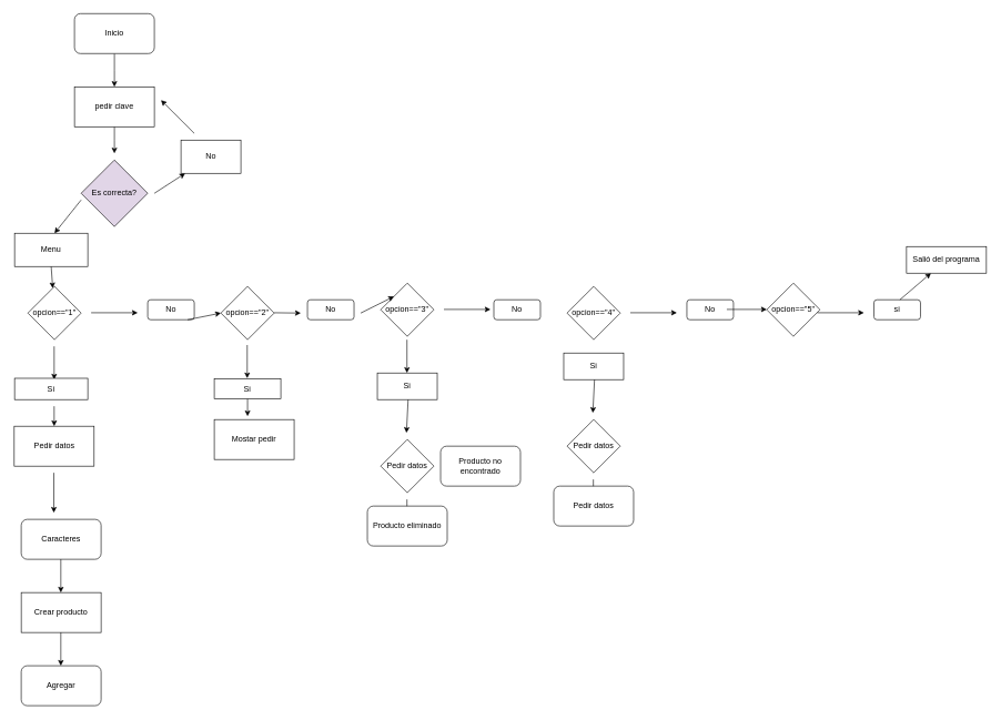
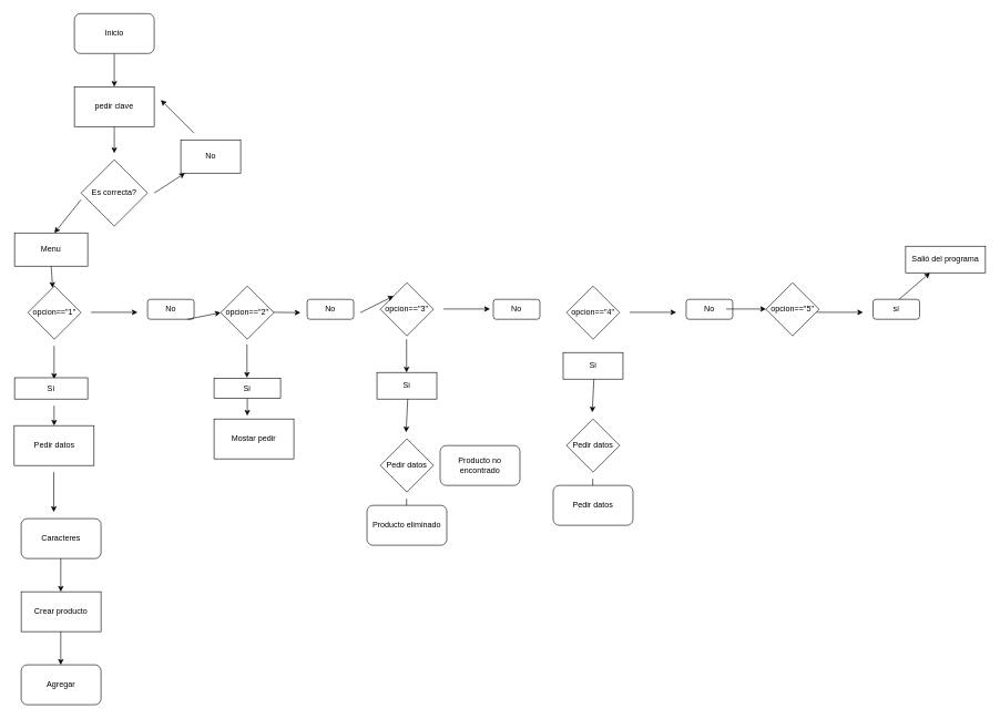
- <mxCell id="6" value="Es correcta?" style="rhombus;whiteSpace=wrap;html=1;fillColor=#e1d5e7;" vertex="1" parent="1"><mxGeometry x="121" y="240" width="100" height="100" as="geometry" /></mxCell>
+ <mxCell id="6" value="Es correcta?" style="rhombus;whiteSpace=wrap;html=1;" vertex="1" parent="1"><mxGeometry x="121" y="240" width="100" height="100" as="geometry" /></mxCell>
